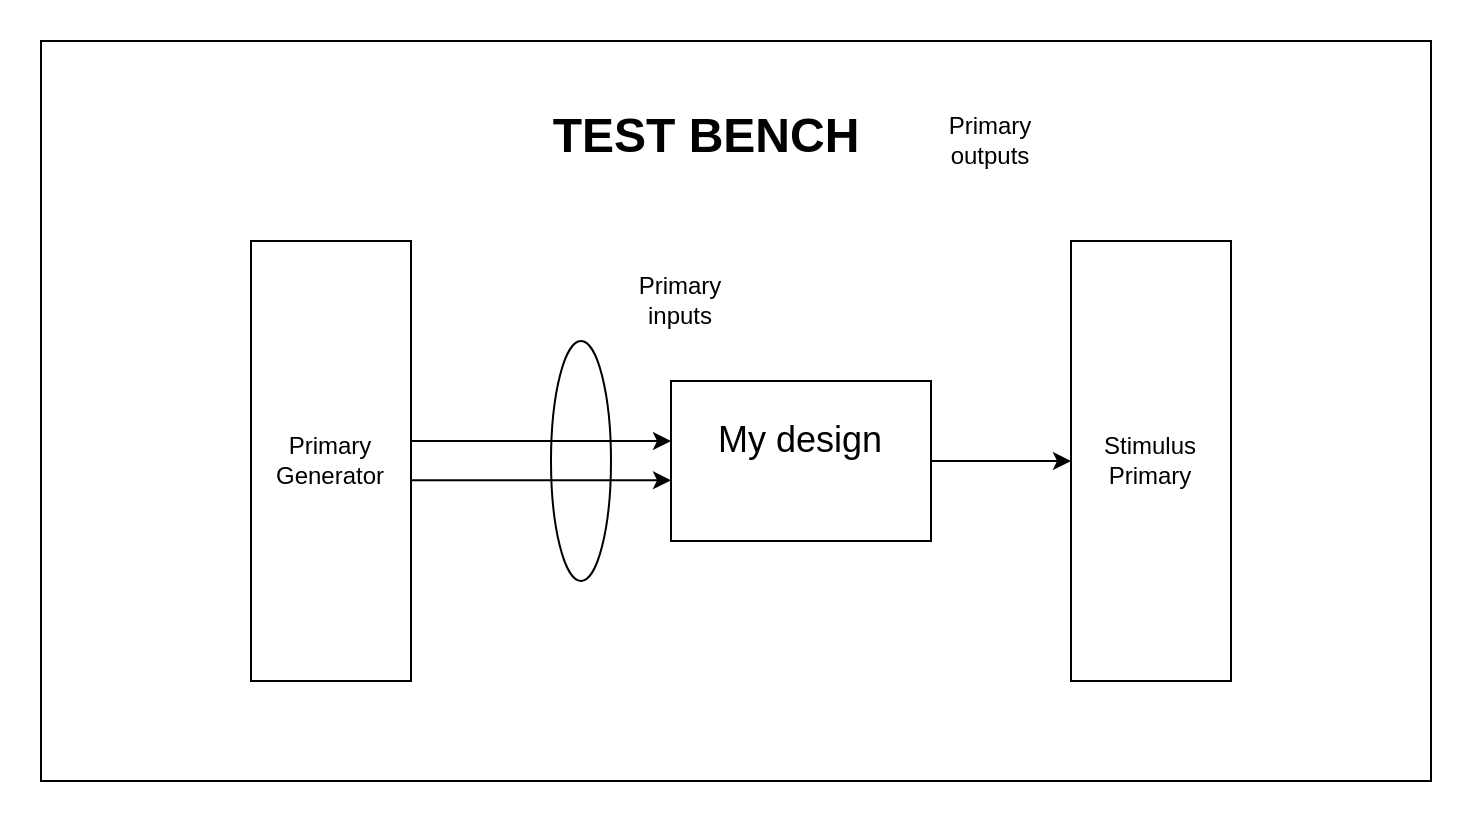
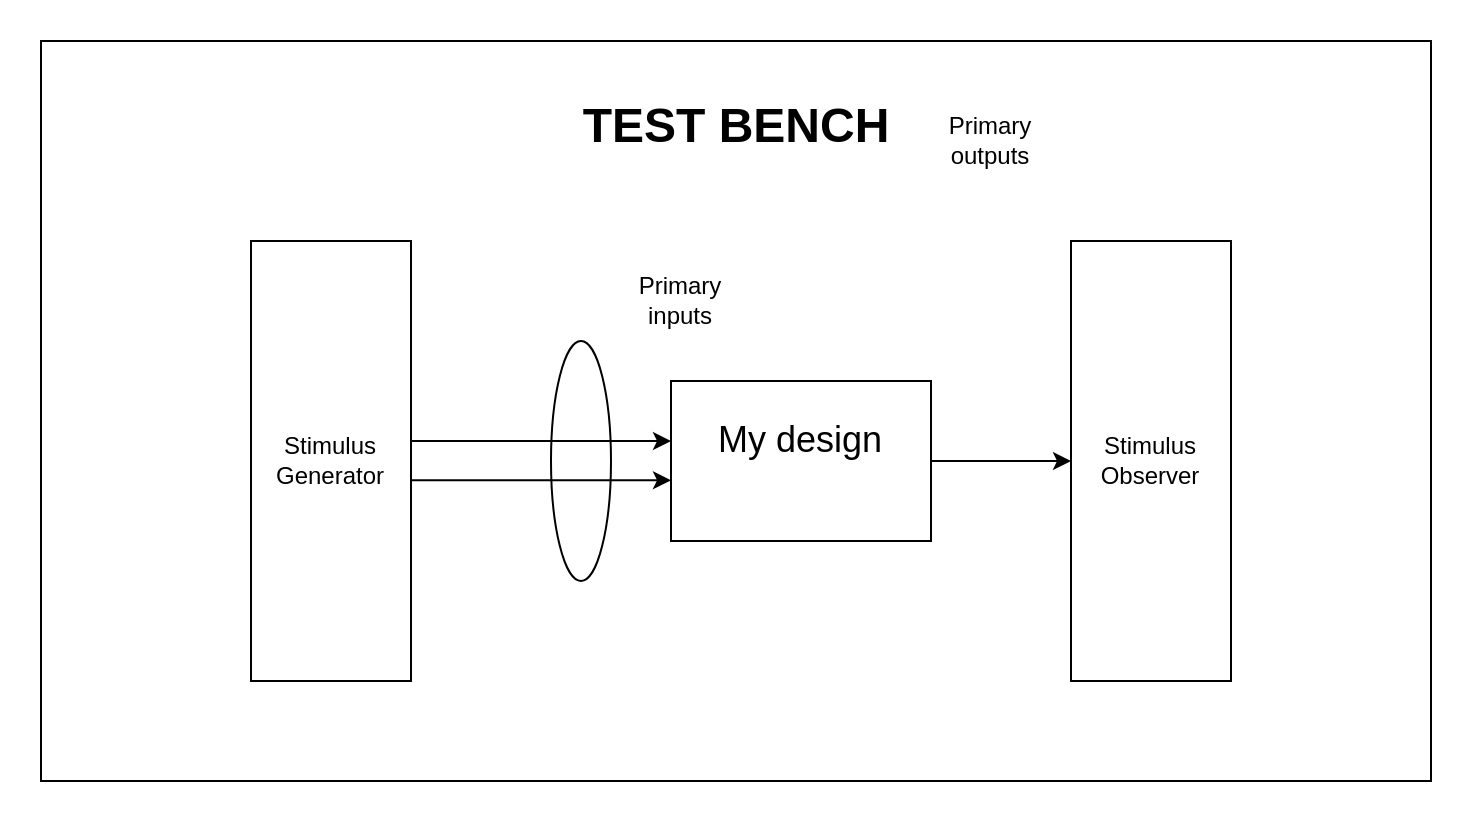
- <mxCell id="15" value="&lt;font style=&quot;font-size: 24px&quot;&gt;&lt;b&gt;TEST BENCH&lt;br&gt;&lt;/b&gt;&lt;/font&gt;" style="text;html=1;strokeColor=none;fillColor=none;align=center;verticalAlign=middle;whiteSpace=wrap;rounded=0;" vertex="1" parent="1"><mxGeometry x="262.5" y="58" width="180" height="20" as="geometry" /></mxCell>
+ <mxCell id="15" value="&lt;font style=&quot;font-size: 24px&quot;&gt;&lt;b&gt;TEST BENCH&lt;br&gt;&lt;/b&gt;&lt;/font&gt;" style="text;html=1;strokeColor=none;fillColor=none;align=center;verticalAlign=middle;whiteSpace=wrap;rounded=0;" vertex="1" parent="1"><mxGeometry x="277.5" y="53" width="180" height="20" as="geometry" /></mxCell>
- <mxCell id="12" value="Primary Generator" style="text;html=1;strokeColor=none;fillColor=none;align=center;verticalAlign=middle;whiteSpace=wrap;rounded=0;" vertex="1" parent="1"><mxGeometry x="135" y="220" width="60" height="20" as="geometry" /></mxCell>
+ <mxCell id="12" value="Stimulus Generator" style="text;html=1;strokeColor=none;fillColor=none;align=center;verticalAlign=middle;whiteSpace=wrap;rounded=0;" vertex="1" parent="1"><mxGeometry x="135" y="220" width="60" height="20" as="geometry" /></mxCell>
- <mxCell id="14" value="Stimulus Primary" style="text;html=1;strokeColor=none;fillColor=none;align=center;verticalAlign=middle;whiteSpace=wrap;rounded=0;" vertex="1" parent="1"><mxGeometry x="545" y="220" width="60" height="20" as="geometry" /></mxCell>
+ <mxCell id="14" value="Stimulus Observer" style="text;html=1;strokeColor=none;fillColor=none;align=center;verticalAlign=middle;whiteSpace=wrap;rounded=0;" vertex="1" parent="1"><mxGeometry x="545" y="220" width="60" height="20" as="geometry" /></mxCell>
